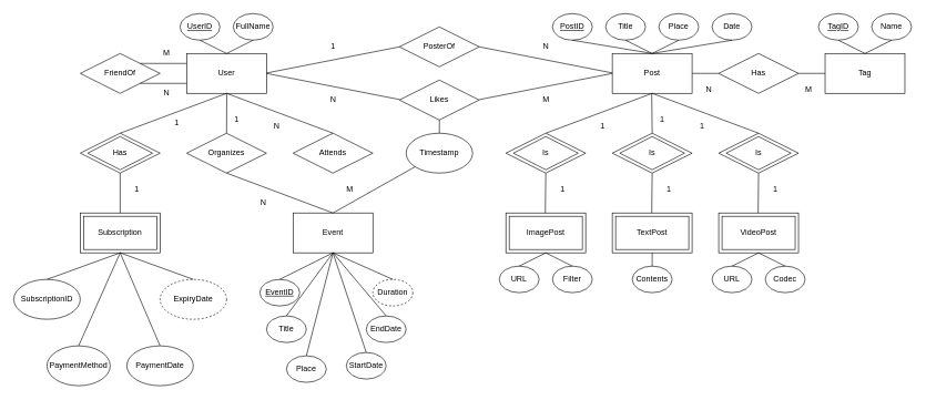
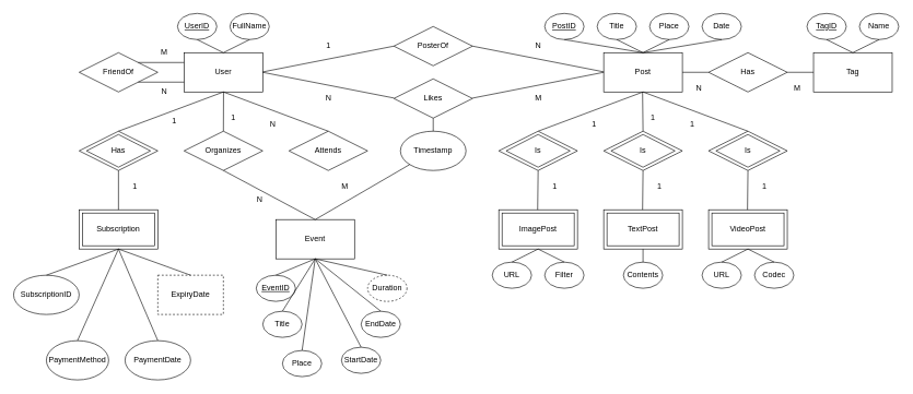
- <mxCell id="56" value="Event" style="rounded=0;whiteSpace=wrap;html=1;" parent="1" vertex="1"><mxGeometry x="440" y="320" width="120" height="60" as="geometry" /></mxCell>
+ <mxCell id="56" value="Event" style="rounded=0;whiteSpace=wrap;html=1;" parent="1" vertex="1"><mxGeometry x="420" y="335" width="120" height="60" as="geometry" /></mxCell>
- <mxCell id="90" value="ExpiryDate" style="ellipse;whiteSpace=wrap;html=1;dashed=1;rounded=0;" parent="1" vertex="1"><mxGeometry x="240" y="420" width="100" height="60" as="geometry" /></mxCell>
+ <mxCell id="90" value="ExpiryDate" style="whiteSpace=wrap;html=1;dashed=1;rounded=0;" parent="1" vertex="1"><mxGeometry x="240" y="420" width="100" height="60" as="geometry" /></mxCell>
